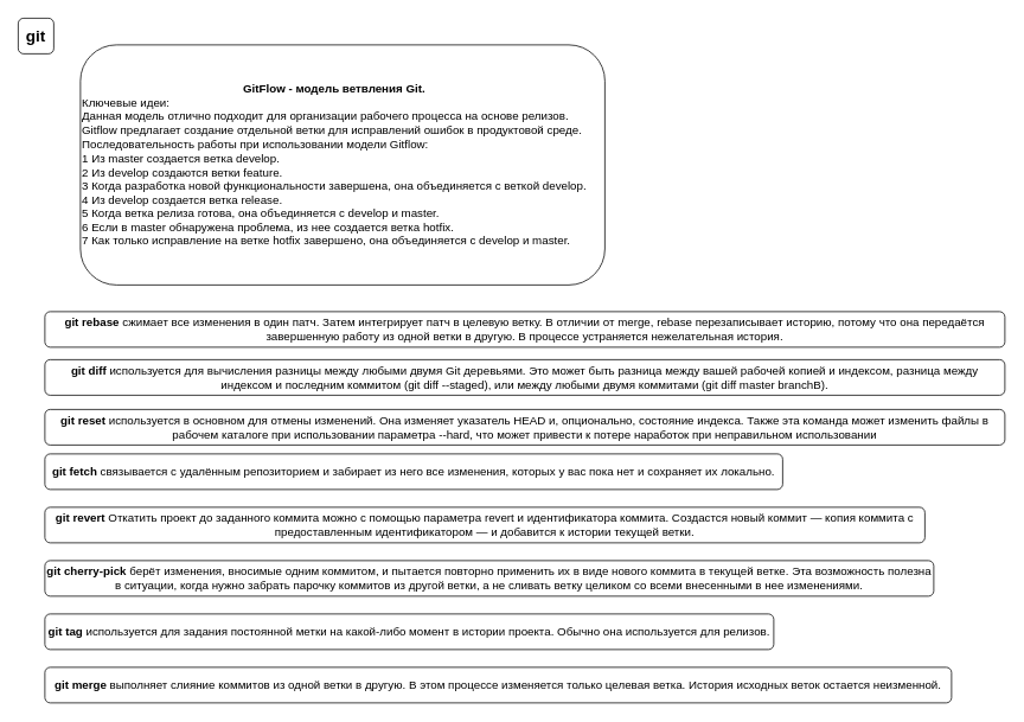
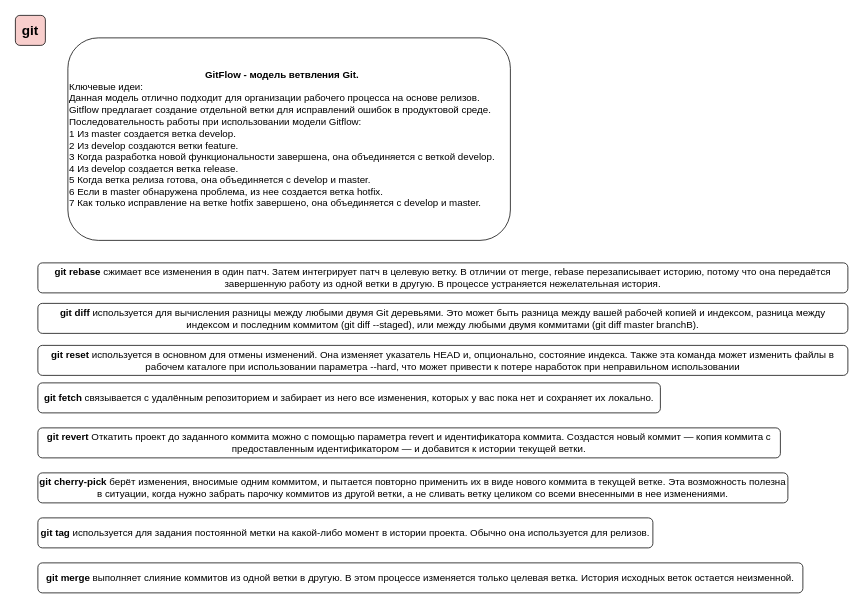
- <mxCell id="2" value="git" style="rounded=1;whiteSpace=wrap;html=1;fontStyle=1;fontSize=18;" vertex="1" parent="1"><mxGeometry x="20" y="20" width="40" height="40" as="geometry" /></mxCell>
+ <mxCell id="2" value="git" style="rounded=1;whiteSpace=wrap;html=1;fontStyle=1;fontSize=18;fillColor=#f8cecc;" vertex="1" parent="1"><mxGeometry x="20" y="20" width="40" height="40" as="geometry" /></mxCell>
